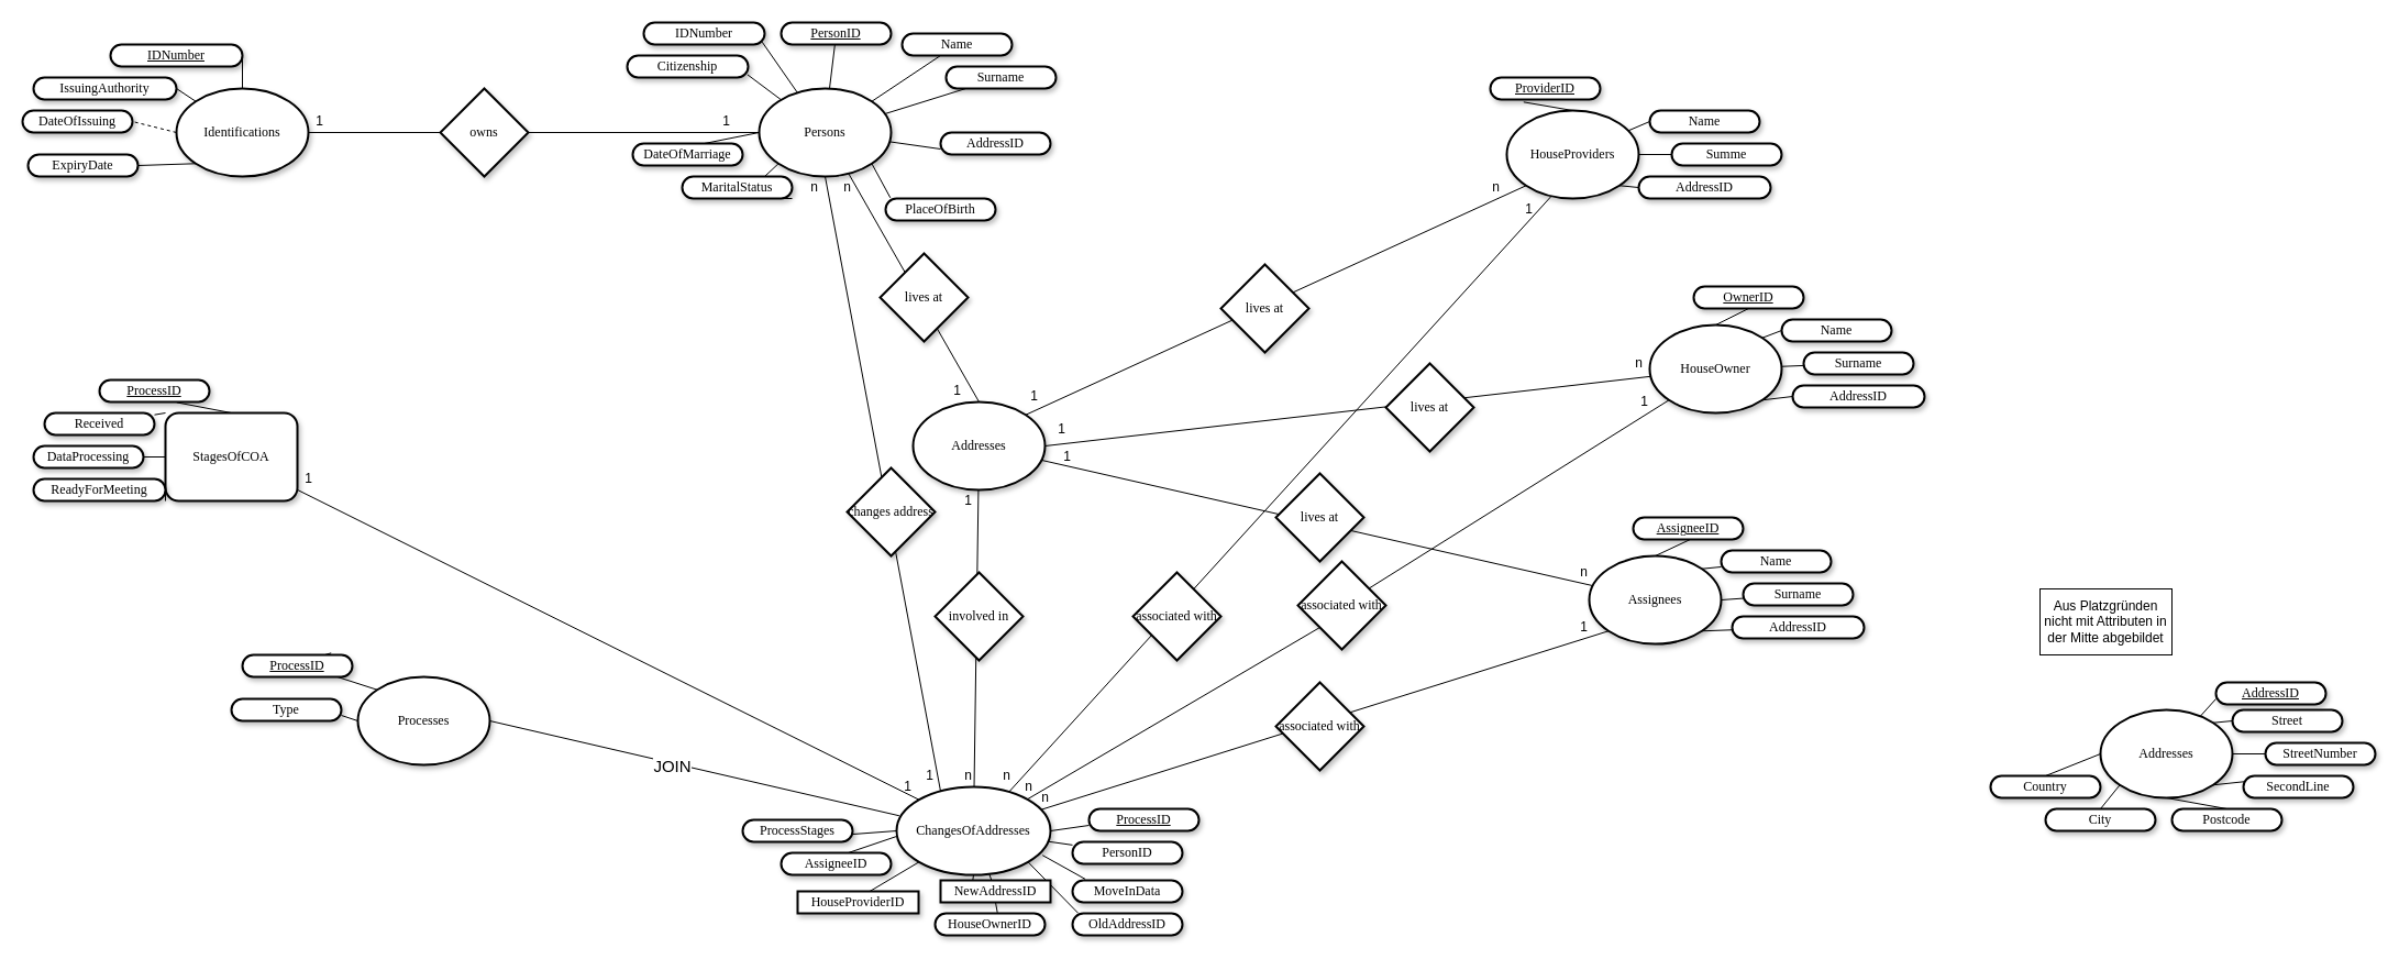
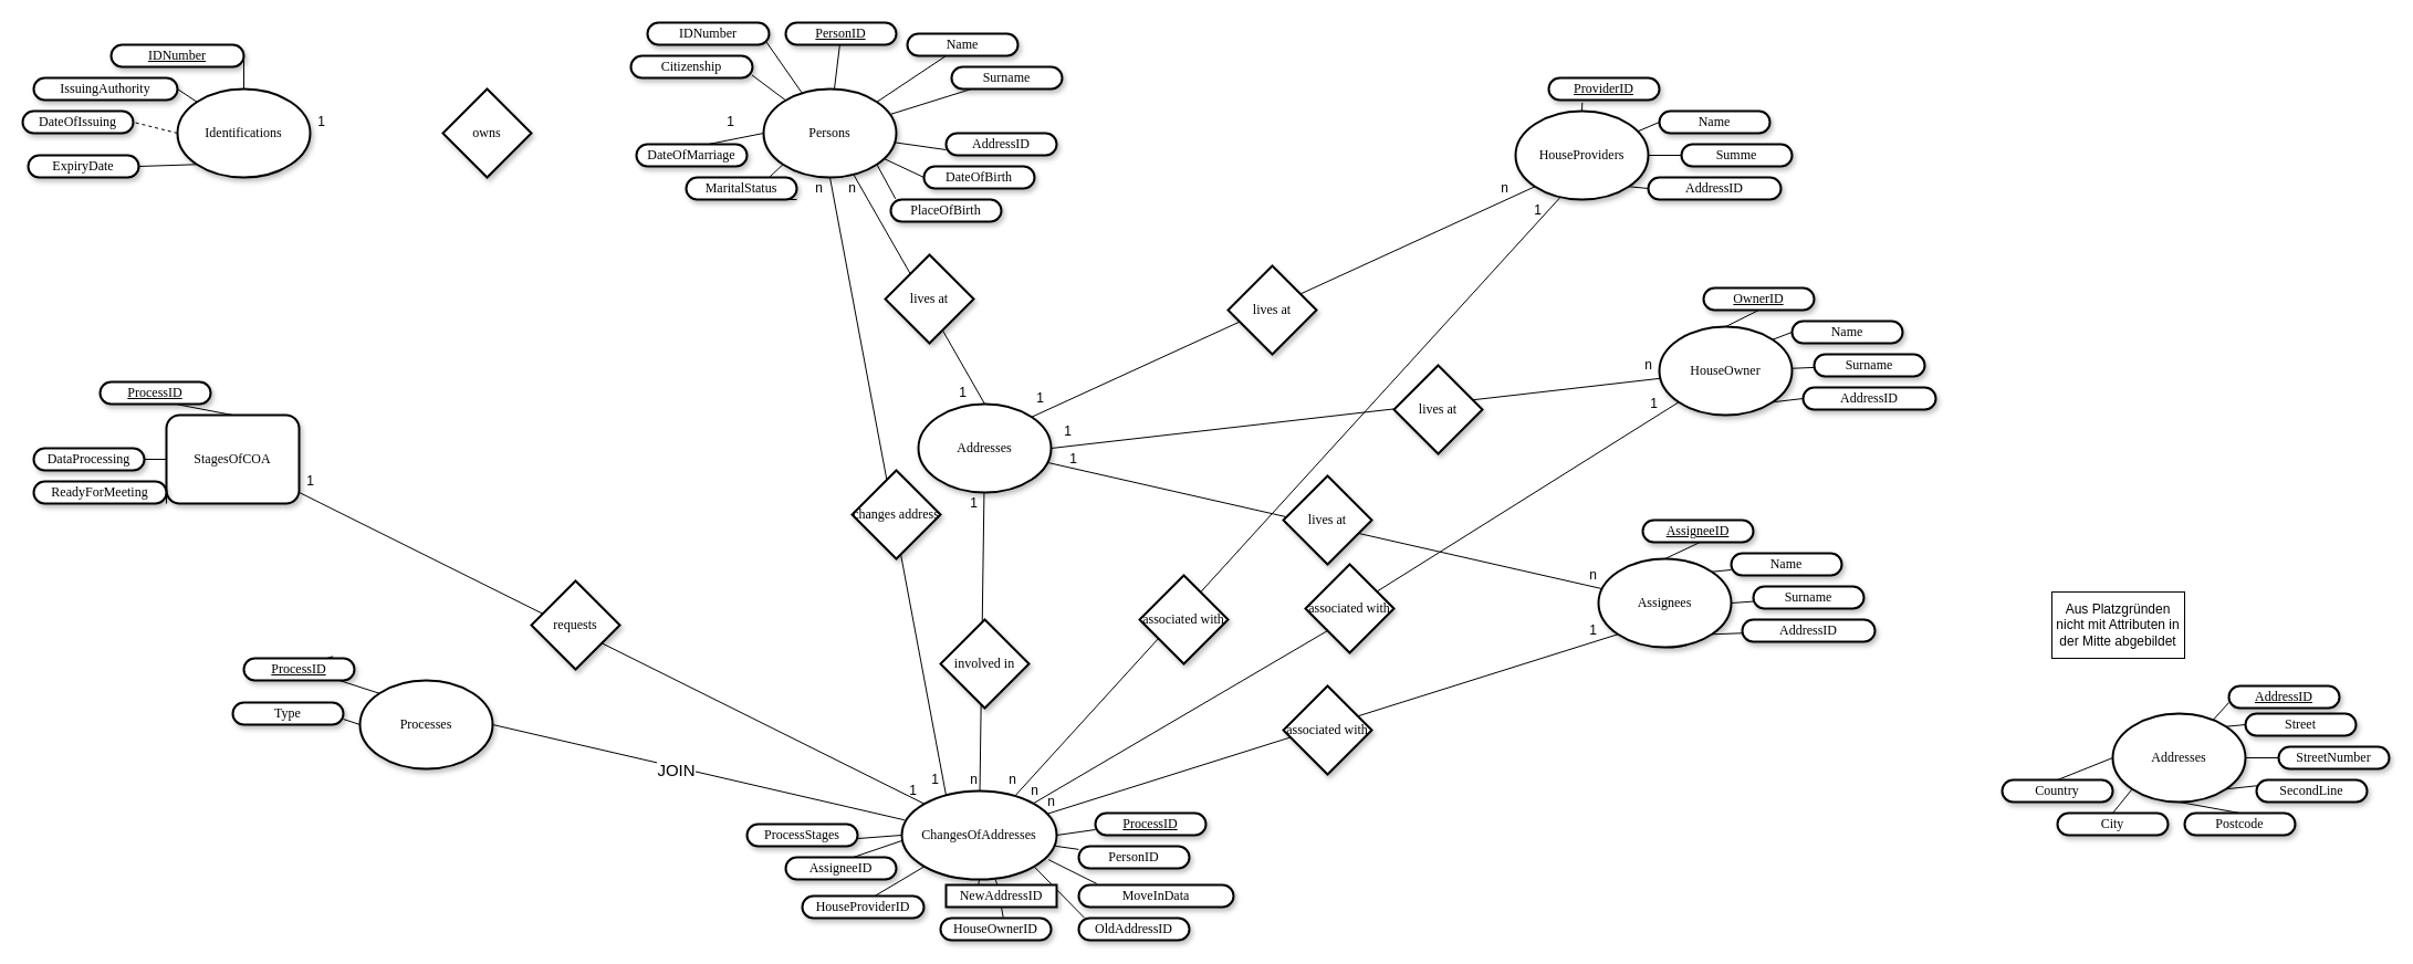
- <mxCell id="98" value="&lt;span&gt;&lt;u&gt;ProviderID&lt;/u&gt;&lt;/span&gt;" style="whiteSpace=wrap;html=1;rounded=1;shadow=1;comic=0;labelBackgroundColor=none;strokeWidth=2;fontFamily=Verdana;fontSize=12;align=center;arcSize=50;" vertex="1" parent="1"><mxGeometry x="1355" y="70" width="100" height="20" as="geometry" /></mxCell>
+ <mxCell id="98" value="&lt;span&gt;&lt;u&gt;ProviderID&lt;/u&gt;&lt;/span&gt;" style="whiteSpace=wrap;html=1;rounded=1;shadow=1;comic=0;labelBackgroundColor=none;strokeWidth=2;fontFamily=Verdana;fontSize=12;align=center;arcSize=50;" vertex="1" parent="1"><mxGeometry x="1400" y="70" width="100" height="20" as="geometry" /></mxCell>
- <mxCell id="3" style="edgeStyle=none;rounded=0;orthogonalLoop=1;jettySize=auto;html=1;exitX=1;exitY=0.5;exitDx=0;exitDy=0;entryX=0;entryY=0.5;entryDx=0;entryDy=0;endArrow=none;endFill=0;" edge="1" parent="1" source="8" target="20"><mxGeometry relative="1" as="geometry" /></mxCell>
+ <mxCell id="15" style="edgeStyle=none;rounded=0;orthogonalLoop=1;jettySize=auto;html=1;entryX=0;entryY=0.5;entryDx=0;entryDy=0;endArrow=none;endFill=0;" edge="1" parent="1" source="20" target="28"><mxGeometry relative="1" as="geometry" /></mxCell>
+ <mxCell id="28" value="DateOfBirth" style="whiteSpace=wrap;html=1;rounded=1;shadow=1;comic=0;labelBackgroundColor=none;strokeWidth=2;fontFamily=Verdana;fontSize=12;align=center;arcSize=50;" parent="1" vertex="1"><mxGeometry x="835" y="150" width="100" height="20" as="geometry" /></mxCell>
- <mxCell id="38" style="edgeStyle=none;rounded=0;orthogonalLoop=1;jettySize=auto;html=1;exitX=0;exitY=0;exitDx=0;exitDy=0;endArrow=none;endFill=0;" edge="1" parent="1" source="40" target="47"><mxGeometry relative="1" as="geometry" /></mxCell>
- <mxCell id="47" value="&lt;span&gt;Received&lt;/span&gt;" style="whiteSpace=wrap;html=1;rounded=1;shadow=1;comic=0;labelBackgroundColor=none;strokeWidth=2;fontFamily=Verdana;fontSize=12;align=center;arcSize=50;" vertex="1" parent="1"><mxGeometry x="40" y="375" width="100" height="20" as="geometry" /></mxCell>
- <mxCell id="128" value="involved in" style="rhombus;whiteSpace=wrap;html=1;rounded=0;shadow=1;comic=0;labelBackgroundColor=none;strokeWidth=2;fontFamily=Verdana;fontSize=12;align=center;" vertex="1" parent="1"><mxGeometry x="850" y="520" width="80" height="80" as="geometry" /></mxCell>
+ <mxCell id="128" value="involved in" style="rhombus;whiteSpace=wrap;html=1;rounded=0;shadow=1;comic=0;labelBackgroundColor=none;strokeWidth=2;fontFamily=Verdana;fontSize=12;align=center;" vertex="1" parent="1"><mxGeometry x="850" y="560" width="80" height="80" as="geometry" /></mxCell>
+ <mxCell id="124" value="requests" style="rhombus;whiteSpace=wrap;html=1;rounded=0;shadow=1;comic=0;labelBackgroundColor=none;strokeWidth=2;fontFamily=Verdana;fontSize=12;align=center;" vertex="1" parent="1"><mxGeometry x="480" y="525" width="80" height="80" as="geometry" /></mxCell>
- <mxCell id="67" value="&lt;span&gt;MoveInData&lt;/span&gt;" style="whiteSpace=wrap;html=1;rounded=1;shadow=1;comic=0;labelBackgroundColor=none;strokeWidth=2;fontFamily=Verdana;fontSize=12;align=center;arcSize=50;" vertex="1" parent="1"><mxGeometry x="975" y="800" width="100" height="20" as="geometry" /></mxCell>
+ <mxCell id="67" value="&lt;span&gt;MoveInData&lt;/span&gt;" style="whiteSpace=wrap;html=1;rounded=1;shadow=1;comic=0;labelBackgroundColor=none;strokeWidth=2;fontFamily=Verdana;fontSize=12;align=center;arcSize=50;" vertex="1" parent="1"><mxGeometry x="975" y="800" width="140" height="20" as="geometry" /></mxCell>
- <mxCell id="71" value="&lt;span&gt;HouseProviderID&lt;/span&gt;" style="whiteSpace=wrap;html=1;shadow=1;comic=0;labelBackgroundColor=none;strokeWidth=2;fontFamily=Verdana;fontSize=12;align=center;arcSize=50;rounded=0;" vertex="1" parent="1"><mxGeometry x="725" y="810" width="110" height="20" as="geometry" /></mxCell>
+ <mxCell id="71" value="&lt;span&gt;HouseProviderID&lt;/span&gt;" style="whiteSpace=wrap;html=1;rounded=1;shadow=1;comic=0;labelBackgroundColor=none;strokeWidth=2;fontFamily=Verdana;fontSize=12;align=center;arcSize=50;" vertex="1" parent="1"><mxGeometry x="725" y="810" width="110" height="20" as="geometry" /></mxCell>
